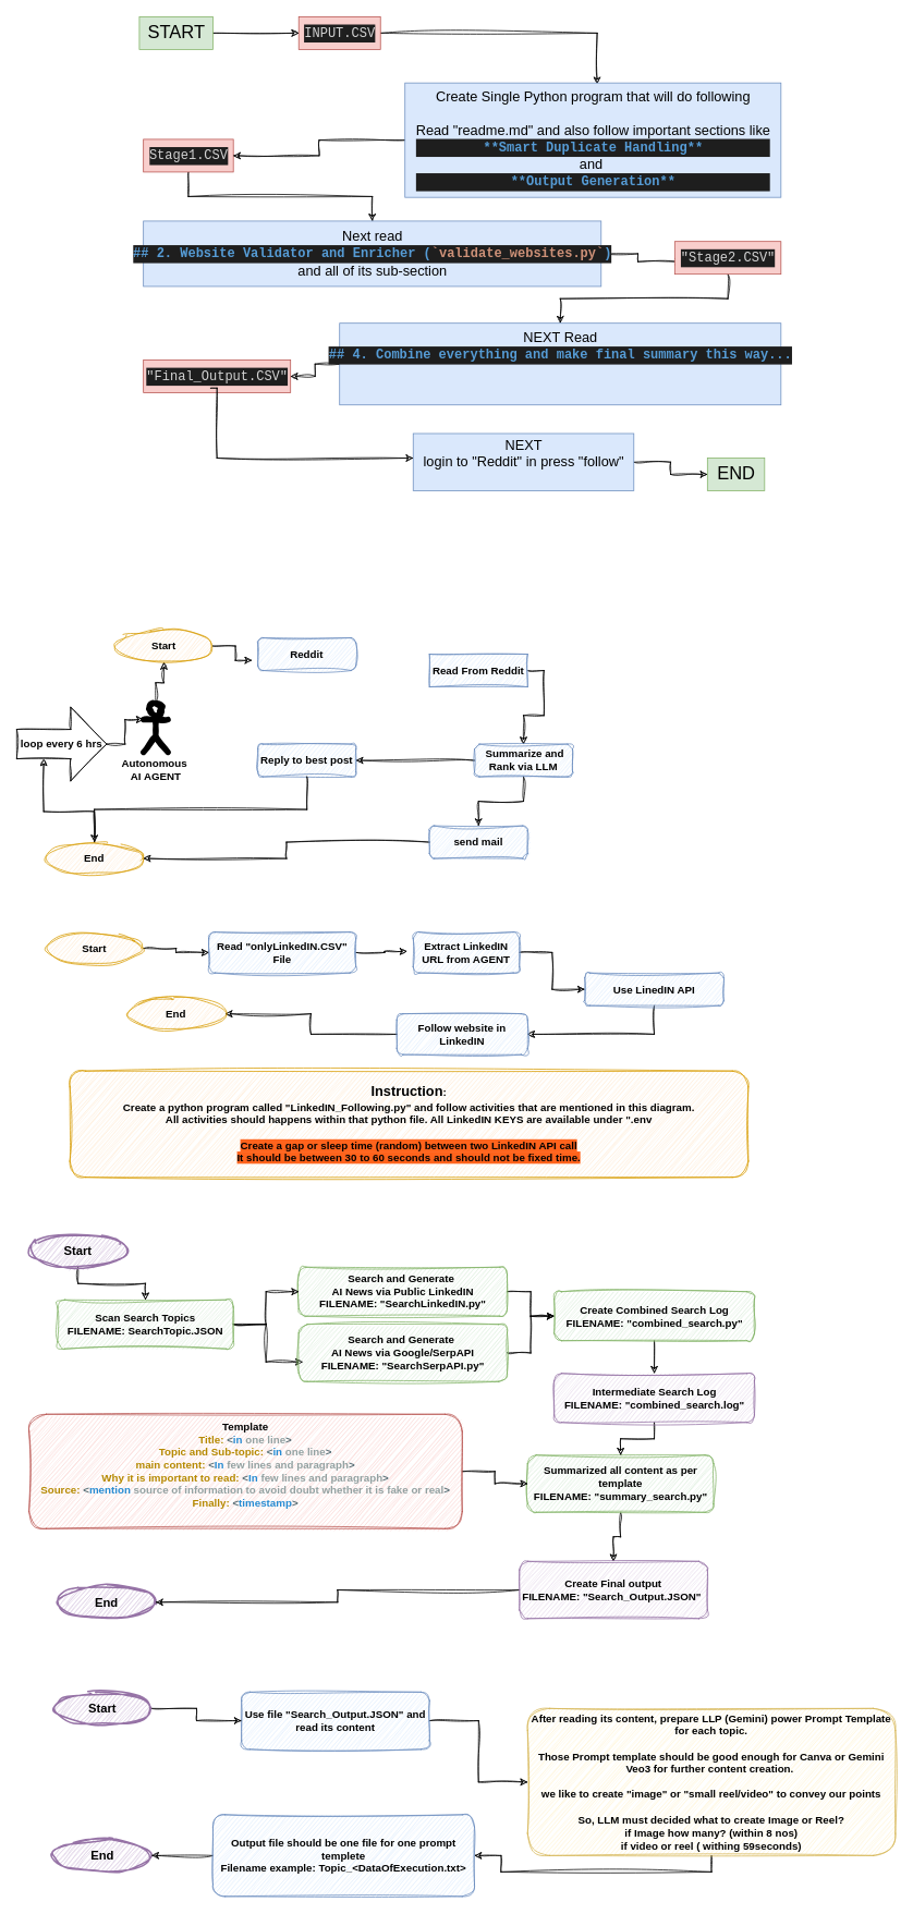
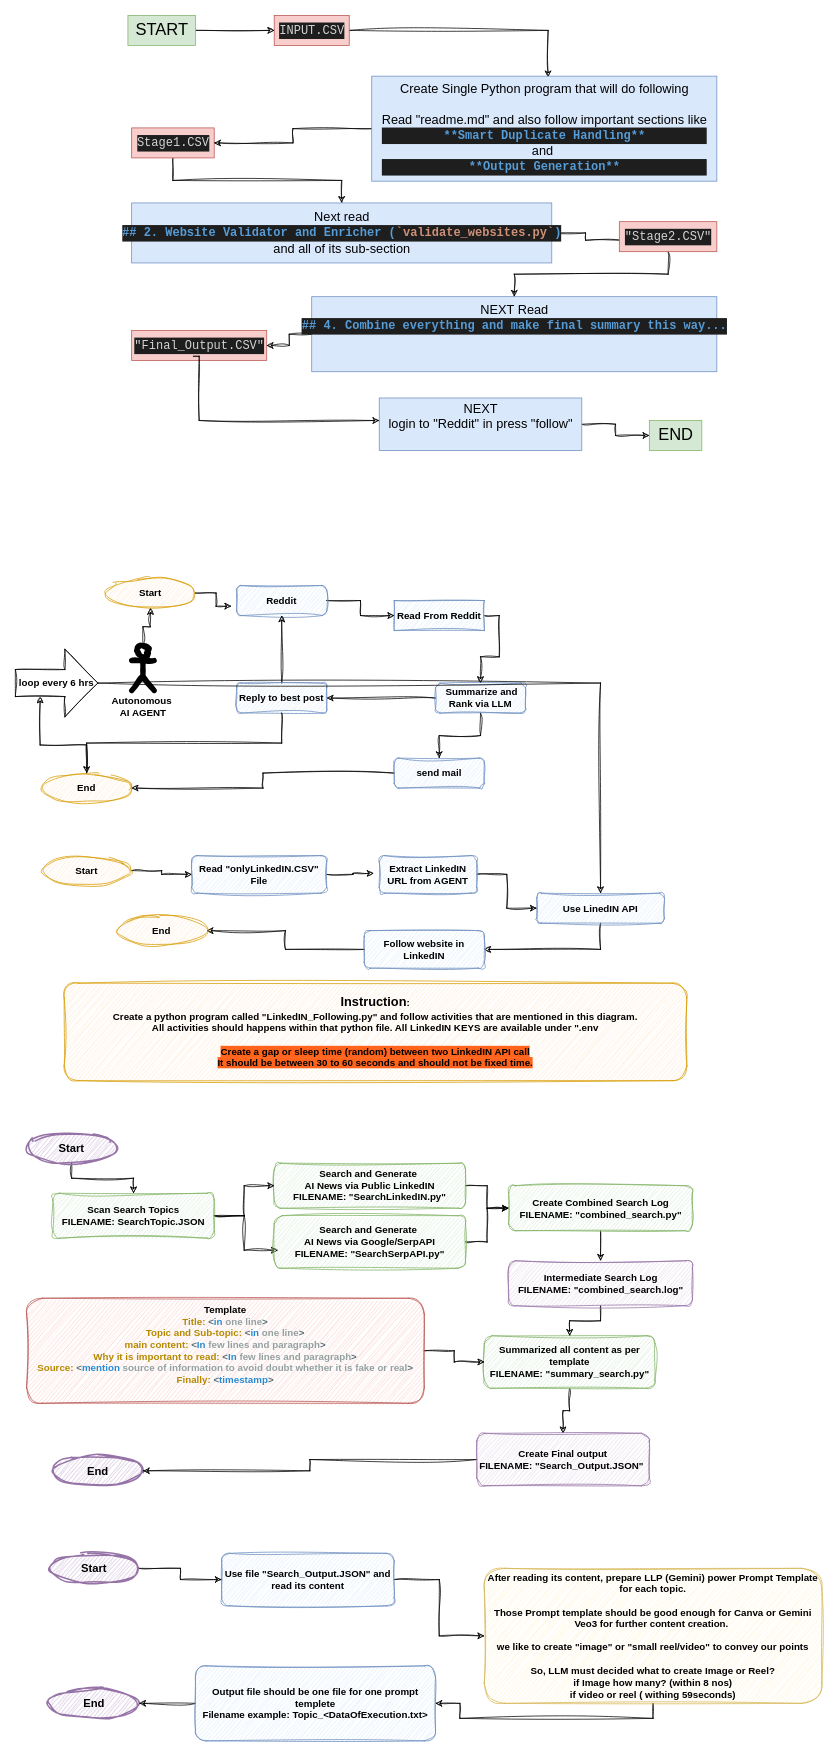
+ <mxCell id="32" value="" style="edgeStyle=orthogonalEdgeStyle;rounded=0;sketch=1;hachureGap=4;jiggle=2;curveFitting=1;orthogonalLoop=1;jettySize=auto;html=1;fontFamily=Helvetica;fontSize=13;fontStyle=1" parent="1" source="33" target="26" edge="1"><mxGeometry relative="1" as="geometry" /></mxCell>
+ <mxCell id="34" value="" style="edgeStyle=orthogonalEdgeStyle;rounded=0;sketch=1;hachureGap=4;jiggle=2;curveFitting=1;orthogonalLoop=1;jettySize=auto;html=1;fontFamily=Helvetica;fontSize=13;fontStyle=1" parent="1" source="35" target="33" edge="1"><mxGeometry relative="1" as="geometry" /></mxCell>
- <mxCell id="36" value="" style="edgeStyle=orthogonalEdgeStyle;rounded=0;sketch=1;hachureGap=4;jiggle=2;curveFitting=1;orthogonalLoop=1;jettySize=auto;html=1;fontFamily=Architects Daughter;fontSource=https%3A%2F%2Ffonts.googleapis.com%2Fcss%3Ffamily%3DArchitects%2BDaughter;entryX=0;entryY=0.333;entryDx=0;entryDy=0;entryPerimeter=0;" parent="1" source="37" target="21" edge="1"><mxGeometry relative="1" as="geometry"><mxPoint x="195" y="940" as="targetPoint" /></mxGeometry></mxCell>
+ <mxCell id="36" value="" style="edgeStyle=orthogonalEdgeStyle;rounded=0;sketch=1;hachureGap=4;jiggle=2;curveFitting=1;orthogonalLoop=1;jettySize=auto;html=1;fontFamily=Architects Daughter;fontSource=https%3A%2F%2Ffonts.googleapis.com%2Fcss%3Ffamily%3DArchitects%2BDaughter;" parent="1" source="37" target="51" edge="1"><mxGeometry relative="1" as="geometry"><mxPoint x="195" y="940" as="targetPoint" /></mxGeometry></mxCell>
